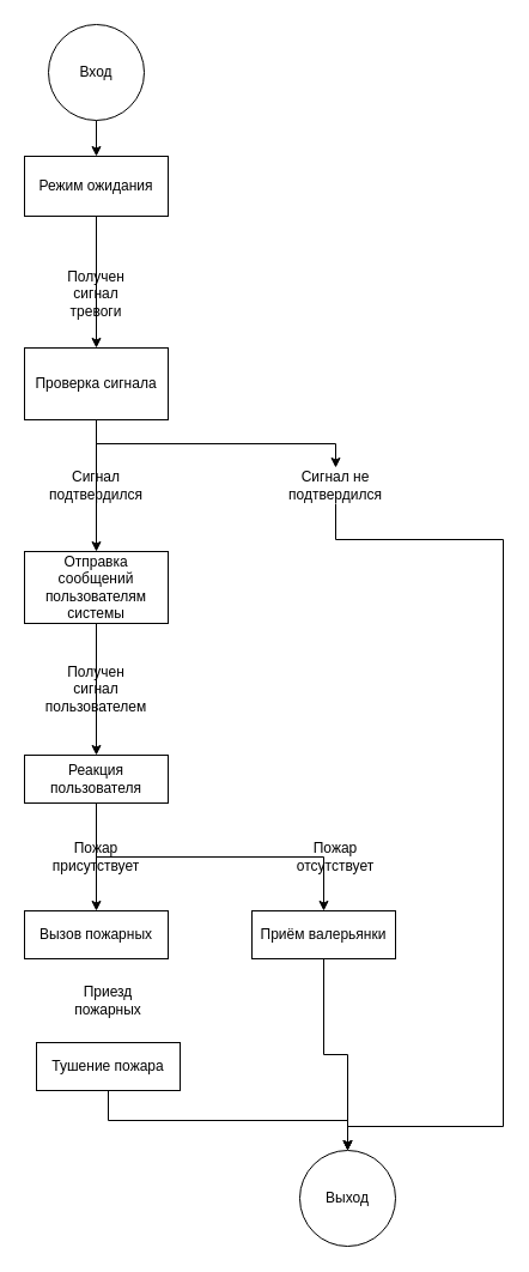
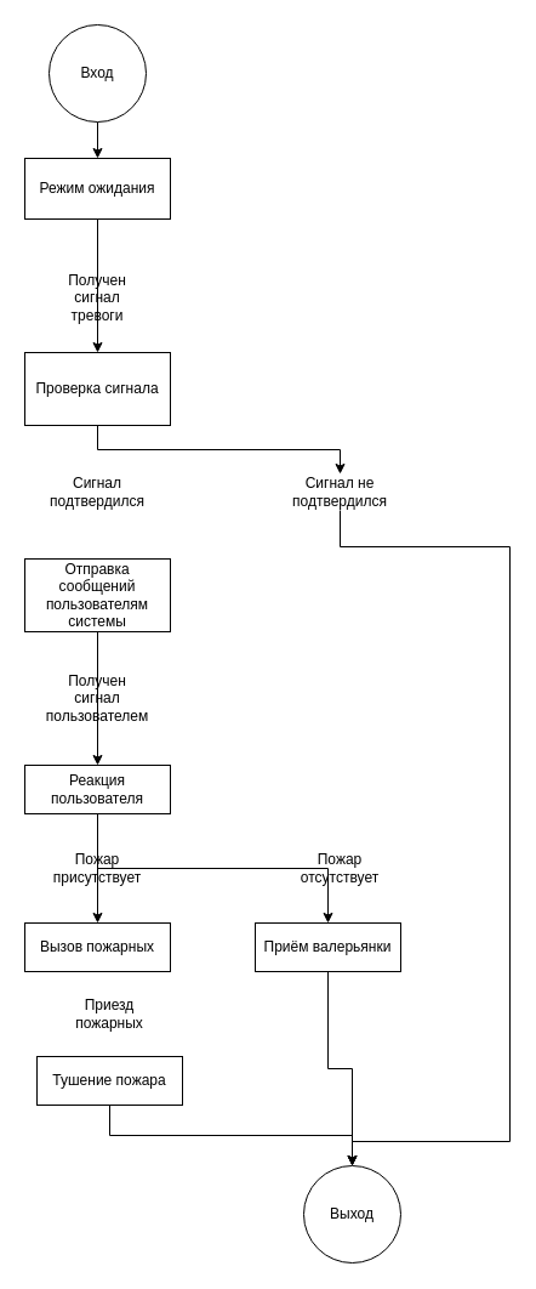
- <mxCell id="7" style="edgeStyle=orthogonalEdgeStyle;rounded=0;orthogonalLoop=1;jettySize=auto;html=1;exitX=0.5;exitY=1;exitDx=0;exitDy=0;entryX=0.5;entryY=0;entryDx=0;entryDy=0;" edge="1" parent="1" source="9" target="12"><mxGeometry relative="1" as="geometry" /></mxCell>
